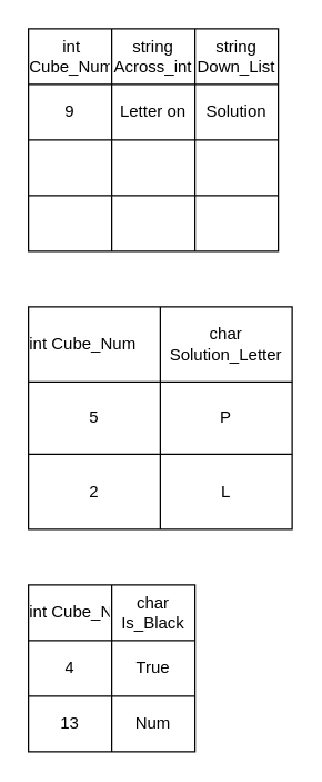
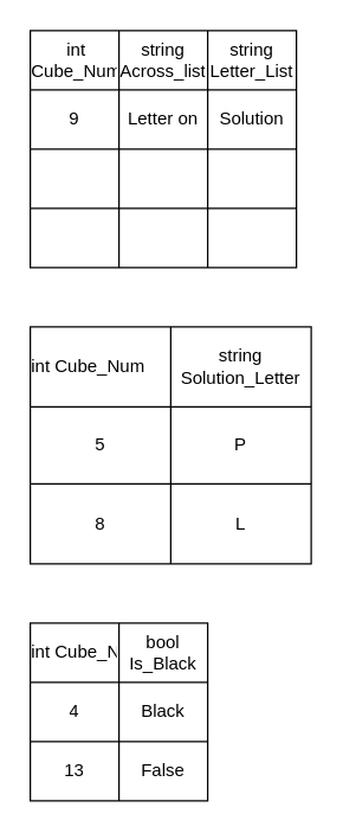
- <mxCell id="5" value="string Across_int" style="shape=partialRectangle;html=1;whiteSpace=wrap;connectable=0;overflow=hidden;fillColor=none;top=0;left=0;bottom=0;right=0;pointerEvents=1;" vertex="1" parent="3"><mxGeometry x="60" width="60" height="40" as="geometry"><mxRectangle width="60" height="40" as="alternateBounds" /></mxGeometry></mxCell>
+ <mxCell id="5" value="string Across_list" style="shape=partialRectangle;html=1;whiteSpace=wrap;connectable=0;overflow=hidden;fillColor=none;top=0;left=0;bottom=0;right=0;pointerEvents=1;" vertex="1" parent="3"><mxGeometry x="60" width="60" height="40" as="geometry"><mxRectangle width="60" height="40" as="alternateBounds" /></mxGeometry></mxCell>
- <mxCell id="6" value="string Down_List" style="shape=partialRectangle;html=1;whiteSpace=wrap;connectable=0;overflow=hidden;fillColor=none;top=0;left=0;bottom=0;right=0;pointerEvents=1;" vertex="1" parent="3"><mxGeometry x="120" width="60" height="40" as="geometry"><mxRectangle width="60" height="40" as="alternateBounds" /></mxGeometry></mxCell>
+ <mxCell id="6" value="string Letter_List" style="shape=partialRectangle;html=1;whiteSpace=wrap;connectable=0;overflow=hidden;fillColor=none;top=0;left=0;bottom=0;right=0;pointerEvents=1;" vertex="1" parent="3"><mxGeometry x="120" width="60" height="40" as="geometry"><mxRectangle width="60" height="40" as="alternateBounds" /></mxGeometry></mxCell>
- <mxCell id="22" value="char Solution_Letter" style="shape=partialRectangle;html=1;whiteSpace=wrap;connectable=0;overflow=hidden;fillColor=none;top=0;left=0;bottom=0;right=0;pointerEvents=1;" vertex="1" parent="20"><mxGeometry x="95" width="95" height="54" as="geometry"><mxRectangle width="95" height="54" as="alternateBounds" /></mxGeometry></mxCell>
+ <mxCell id="22" value="string Solution_Letter" style="shape=partialRectangle;html=1;whiteSpace=wrap;connectable=0;overflow=hidden;fillColor=none;top=0;left=0;bottom=0;right=0;pointerEvents=1;" vertex="1" parent="20"><mxGeometry x="95" width="95" height="54" as="geometry"><mxRectangle width="95" height="54" as="alternateBounds" /></mxGeometry></mxCell>
- <mxCell id="27" value="2" style="shape=partialRectangle;html=1;whiteSpace=wrap;connectable=0;overflow=hidden;fillColor=none;top=0;left=0;bottom=0;right=0;pointerEvents=1;" vertex="1" parent="26"><mxGeometry width="95" height="54" as="geometry"><mxRectangle width="95" height="54" as="alternateBounds" /></mxGeometry></mxCell>
+ <mxCell id="27" value="8" style="shape=partialRectangle;html=1;whiteSpace=wrap;connectable=0;overflow=hidden;fillColor=none;top=0;left=0;bottom=0;right=0;pointerEvents=1;" vertex="1" parent="26"><mxGeometry width="95" height="54" as="geometry"><mxRectangle width="95" height="54" as="alternateBounds" /></mxGeometry></mxCell>
- <mxCell id="32" value="char Is_Black" style="shape=partialRectangle;html=1;whiteSpace=wrap;connectable=0;overflow=hidden;fillColor=none;top=0;left=0;bottom=0;right=0;pointerEvents=1;" vertex="1" parent="30"><mxGeometry x="60" width="60" height="40" as="geometry"><mxRectangle width="60" height="40" as="alternateBounds" /></mxGeometry></mxCell>
+ <mxCell id="32" value="bool Is_Black" style="shape=partialRectangle;html=1;whiteSpace=wrap;connectable=0;overflow=hidden;fillColor=none;top=0;left=0;bottom=0;right=0;pointerEvents=1;" vertex="1" parent="30"><mxGeometry x="60" width="60" height="40" as="geometry"><mxRectangle width="60" height="40" as="alternateBounds" /></mxGeometry></mxCell>
- <mxCell id="35" value="True" style="shape=partialRectangle;html=1;whiteSpace=wrap;connectable=0;overflow=hidden;fillColor=none;top=0;left=0;bottom=0;right=0;pointerEvents=1;" vertex="1" parent="33"><mxGeometry x="60" width="60" height="40" as="geometry"><mxRectangle width="60" height="40" as="alternateBounds" /></mxGeometry></mxCell>
+ <mxCell id="35" value="Black" style="shape=partialRectangle;html=1;whiteSpace=wrap;connectable=0;overflow=hidden;fillColor=none;top=0;left=0;bottom=0;right=0;pointerEvents=1;" vertex="1" parent="33"><mxGeometry x="60" width="60" height="40" as="geometry"><mxRectangle width="60" height="40" as="alternateBounds" /></mxGeometry></mxCell>
- <mxCell id="38" value="Num" style="shape=partialRectangle;html=1;whiteSpace=wrap;connectable=0;overflow=hidden;fillColor=none;top=0;left=0;bottom=0;right=0;pointerEvents=1;" vertex="1" parent="36"><mxGeometry x="60" width="60" height="40" as="geometry"><mxRectangle width="60" height="40" as="alternateBounds" /></mxGeometry></mxCell>
+ <mxCell id="38" value="False" style="shape=partialRectangle;html=1;whiteSpace=wrap;connectable=0;overflow=hidden;fillColor=none;top=0;left=0;bottom=0;right=0;pointerEvents=1;" vertex="1" parent="36"><mxGeometry x="60" width="60" height="40" as="geometry"><mxRectangle width="60" height="40" as="alternateBounds" /></mxGeometry></mxCell>
